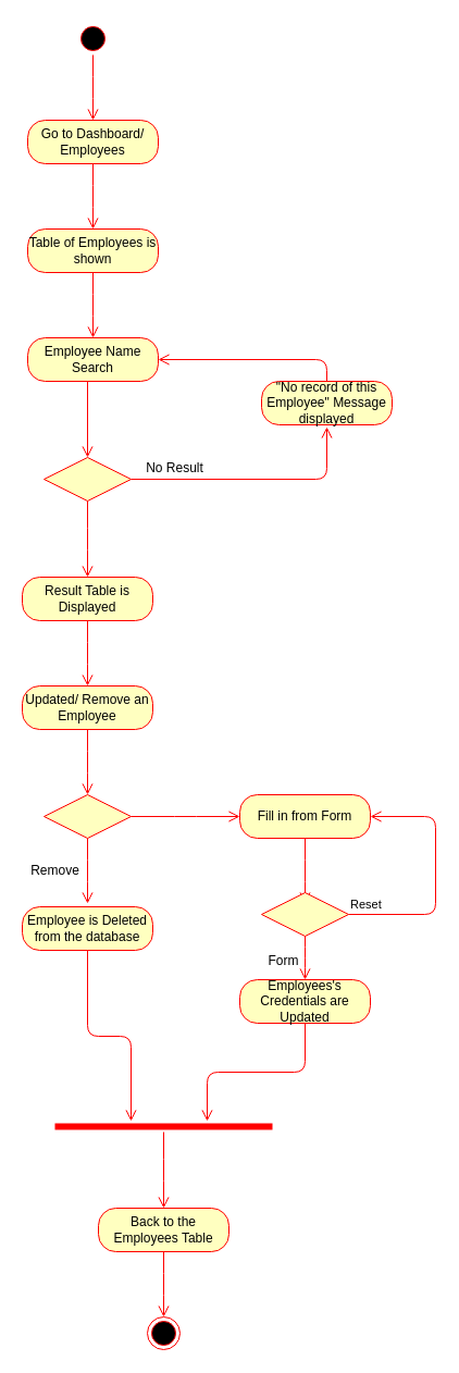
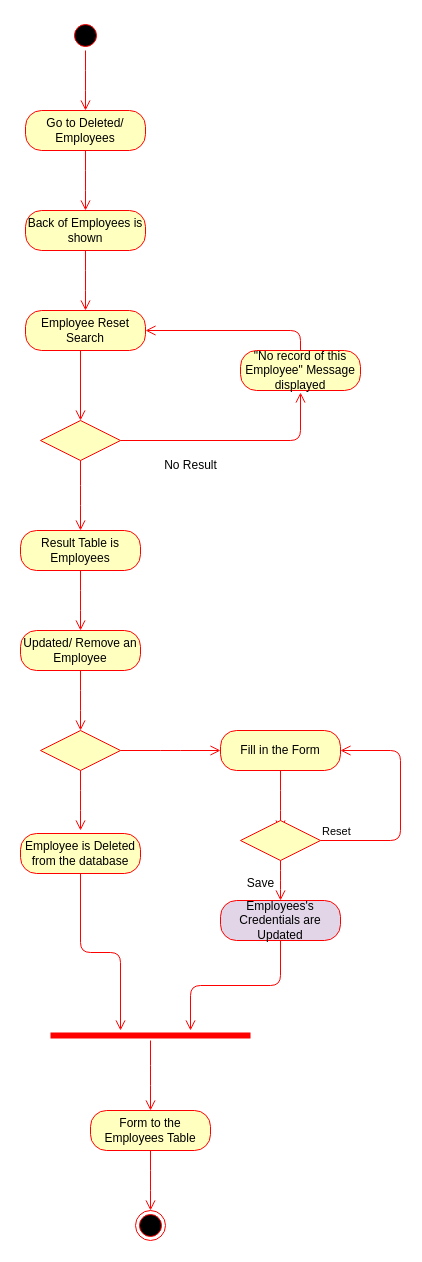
- <mxCell id="4" value="Go to Dashboard/ Employees" style="rounded=1;whiteSpace=wrap;html=1;arcSize=40;fontColor=#000000;fillColor=#ffffc0;strokeColor=#ff0000;" vertex="1" parent="1"><mxGeometry x="25" y="110" width="120" height="40" as="geometry" /></mxCell>
+ <mxCell id="4" value="Go to Deleted/ Employees" style="rounded=1;whiteSpace=wrap;html=1;arcSize=40;fontColor=#000000;fillColor=#ffffc0;strokeColor=#ff0000;" vertex="1" parent="1"><mxGeometry x="25" y="110" width="120" height="40" as="geometry" /></mxCell>
- <mxCell id="6" value="Table of Employees is shown" style="rounded=1;whiteSpace=wrap;html=1;arcSize=40;fontColor=#000000;fillColor=#ffffc0;strokeColor=#ff0000;" vertex="1" parent="1"><mxGeometry x="25" y="210" width="120" height="40" as="geometry" /></mxCell>
+ <mxCell id="6" value="Back of Employees is shown" style="rounded=1;whiteSpace=wrap;html=1;arcSize=40;fontColor=#000000;fillColor=#ffffc0;strokeColor=#ff0000;" vertex="1" parent="1"><mxGeometry x="25" y="210" width="120" height="40" as="geometry" /></mxCell>
- <mxCell id="8" value="Employee Name Search" style="rounded=1;whiteSpace=wrap;html=1;arcSize=40;fontColor=#000000;fillColor=#ffffc0;strokeColor=#ff0000;" vertex="1" parent="1"><mxGeometry x="25" y="310" width="120" height="40" as="geometry" /></mxCell>
+ <mxCell id="8" value="Employee Reset Search" style="rounded=1;whiteSpace=wrap;html=1;arcSize=40;fontColor=#000000;fillColor=#ffffc0;strokeColor=#ff0000;" vertex="1" parent="1"><mxGeometry x="25" y="310" width="120" height="40" as="geometry" /></mxCell>
- <mxCell id="13" value="No Result" style="text;html=1;align=center;verticalAlign=middle;resizable=0;points=[];autosize=1;" vertex="1" parent="1"><mxGeometry x="125" y="420" width="70" height="20" as="geometry" /></mxCell>
+ <mxCell id="13" value="No Result" style="text;html=1;align=center;verticalAlign=middle;resizable=0;points=[];autosize=1;" vertex="1" parent="1"><mxGeometry x="155" y="455" width="70" height="20" as="geometry" /></mxCell>
- <mxCell id="14" value="Result Table is Displayed" style="rounded=1;whiteSpace=wrap;html=1;arcSize=40;fontColor=#000000;fillColor=#ffffc0;strokeColor=#ff0000;" vertex="1" parent="1"><mxGeometry x="20" y="530" width="120" height="40" as="geometry" /></mxCell>
+ <mxCell id="14" value="Result Table is Employees" style="rounded=1;whiteSpace=wrap;html=1;arcSize=40;fontColor=#000000;fillColor=#ffffc0;strokeColor=#ff0000;" vertex="1" parent="1"><mxGeometry x="20" y="530" width="120" height="40" as="geometry" /></mxCell>
- <mxCell id="24" value="Fill in from Form" style="rounded=1;whiteSpace=wrap;html=1;arcSize=40;fontColor=#000000;fillColor=#ffffc0;strokeColor=#ff0000;" vertex="1" parent="1"><mxGeometry x="220" y="730" width="120" height="40" as="geometry" /></mxCell>
+ <mxCell id="24" value="Fill in the Form" style="rounded=1;whiteSpace=wrap;html=1;arcSize=40;fontColor=#000000;fillColor=#ffffc0;strokeColor=#ff0000;" vertex="1" parent="1"><mxGeometry x="220" y="730" width="120" height="40" as="geometry" /></mxCell>
- <mxCell id="23" value="Remove" style="text;html=1;align=center;verticalAlign=middle;resizable=0;points=[];autosize=1;" vertex="1" parent="1"><mxGeometry x="20" y="790" width="60" height="20" as="geometry" /></mxCell>
- <mxCell id="29" value="Form" style="text;html=1;align=center;verticalAlign=middle;resizable=0;points=[];autosize=1;" vertex="1" parent="1"><mxGeometry x="240" y="873" width="40" height="20" as="geometry" /></mxCell>
+ <mxCell id="29" value="Save" style="text;html=1;align=center;verticalAlign=middle;resizable=0;points=[];autosize=1;" vertex="1" parent="1"><mxGeometry x="240" y="873" width="40" height="20" as="geometry" /></mxCell>
- <mxCell id="30" value="Employees's Credentials are Updated" style="rounded=1;whiteSpace=wrap;html=1;arcSize=40;fontColor=#000000;fillColor=#ffffc0;strokeColor=#ff0000;" vertex="1" parent="1"><mxGeometry x="220" y="900" width="120" height="40" as="geometry" /></mxCell>
+ <mxCell id="30" value="Employees's Credentials are Updated" style="rounded=1;whiteSpace=wrap;html=1;arcSize=40;fontColor=#000000;fillColor=#e1d5e7;strokeColor=#ff0000;" vertex="1" parent="1"><mxGeometry x="220" y="900" width="120" height="40" as="geometry" /></mxCell>
- <mxCell id="36" value="Back to the Employees Table" style="rounded=1;whiteSpace=wrap;html=1;arcSize=40;fontColor=#000000;fillColor=#ffffc0;strokeColor=#ff0000;" vertex="1" parent="1"><mxGeometry x="90" y="1110" width="120" height="40" as="geometry" /></mxCell>
+ <mxCell id="36" value="Form to the Employees Table" style="rounded=1;whiteSpace=wrap;html=1;arcSize=40;fontColor=#000000;fillColor=#ffffc0;strokeColor=#ff0000;" vertex="1" parent="1"><mxGeometry x="90" y="1110" width="120" height="40" as="geometry" /></mxCell>
